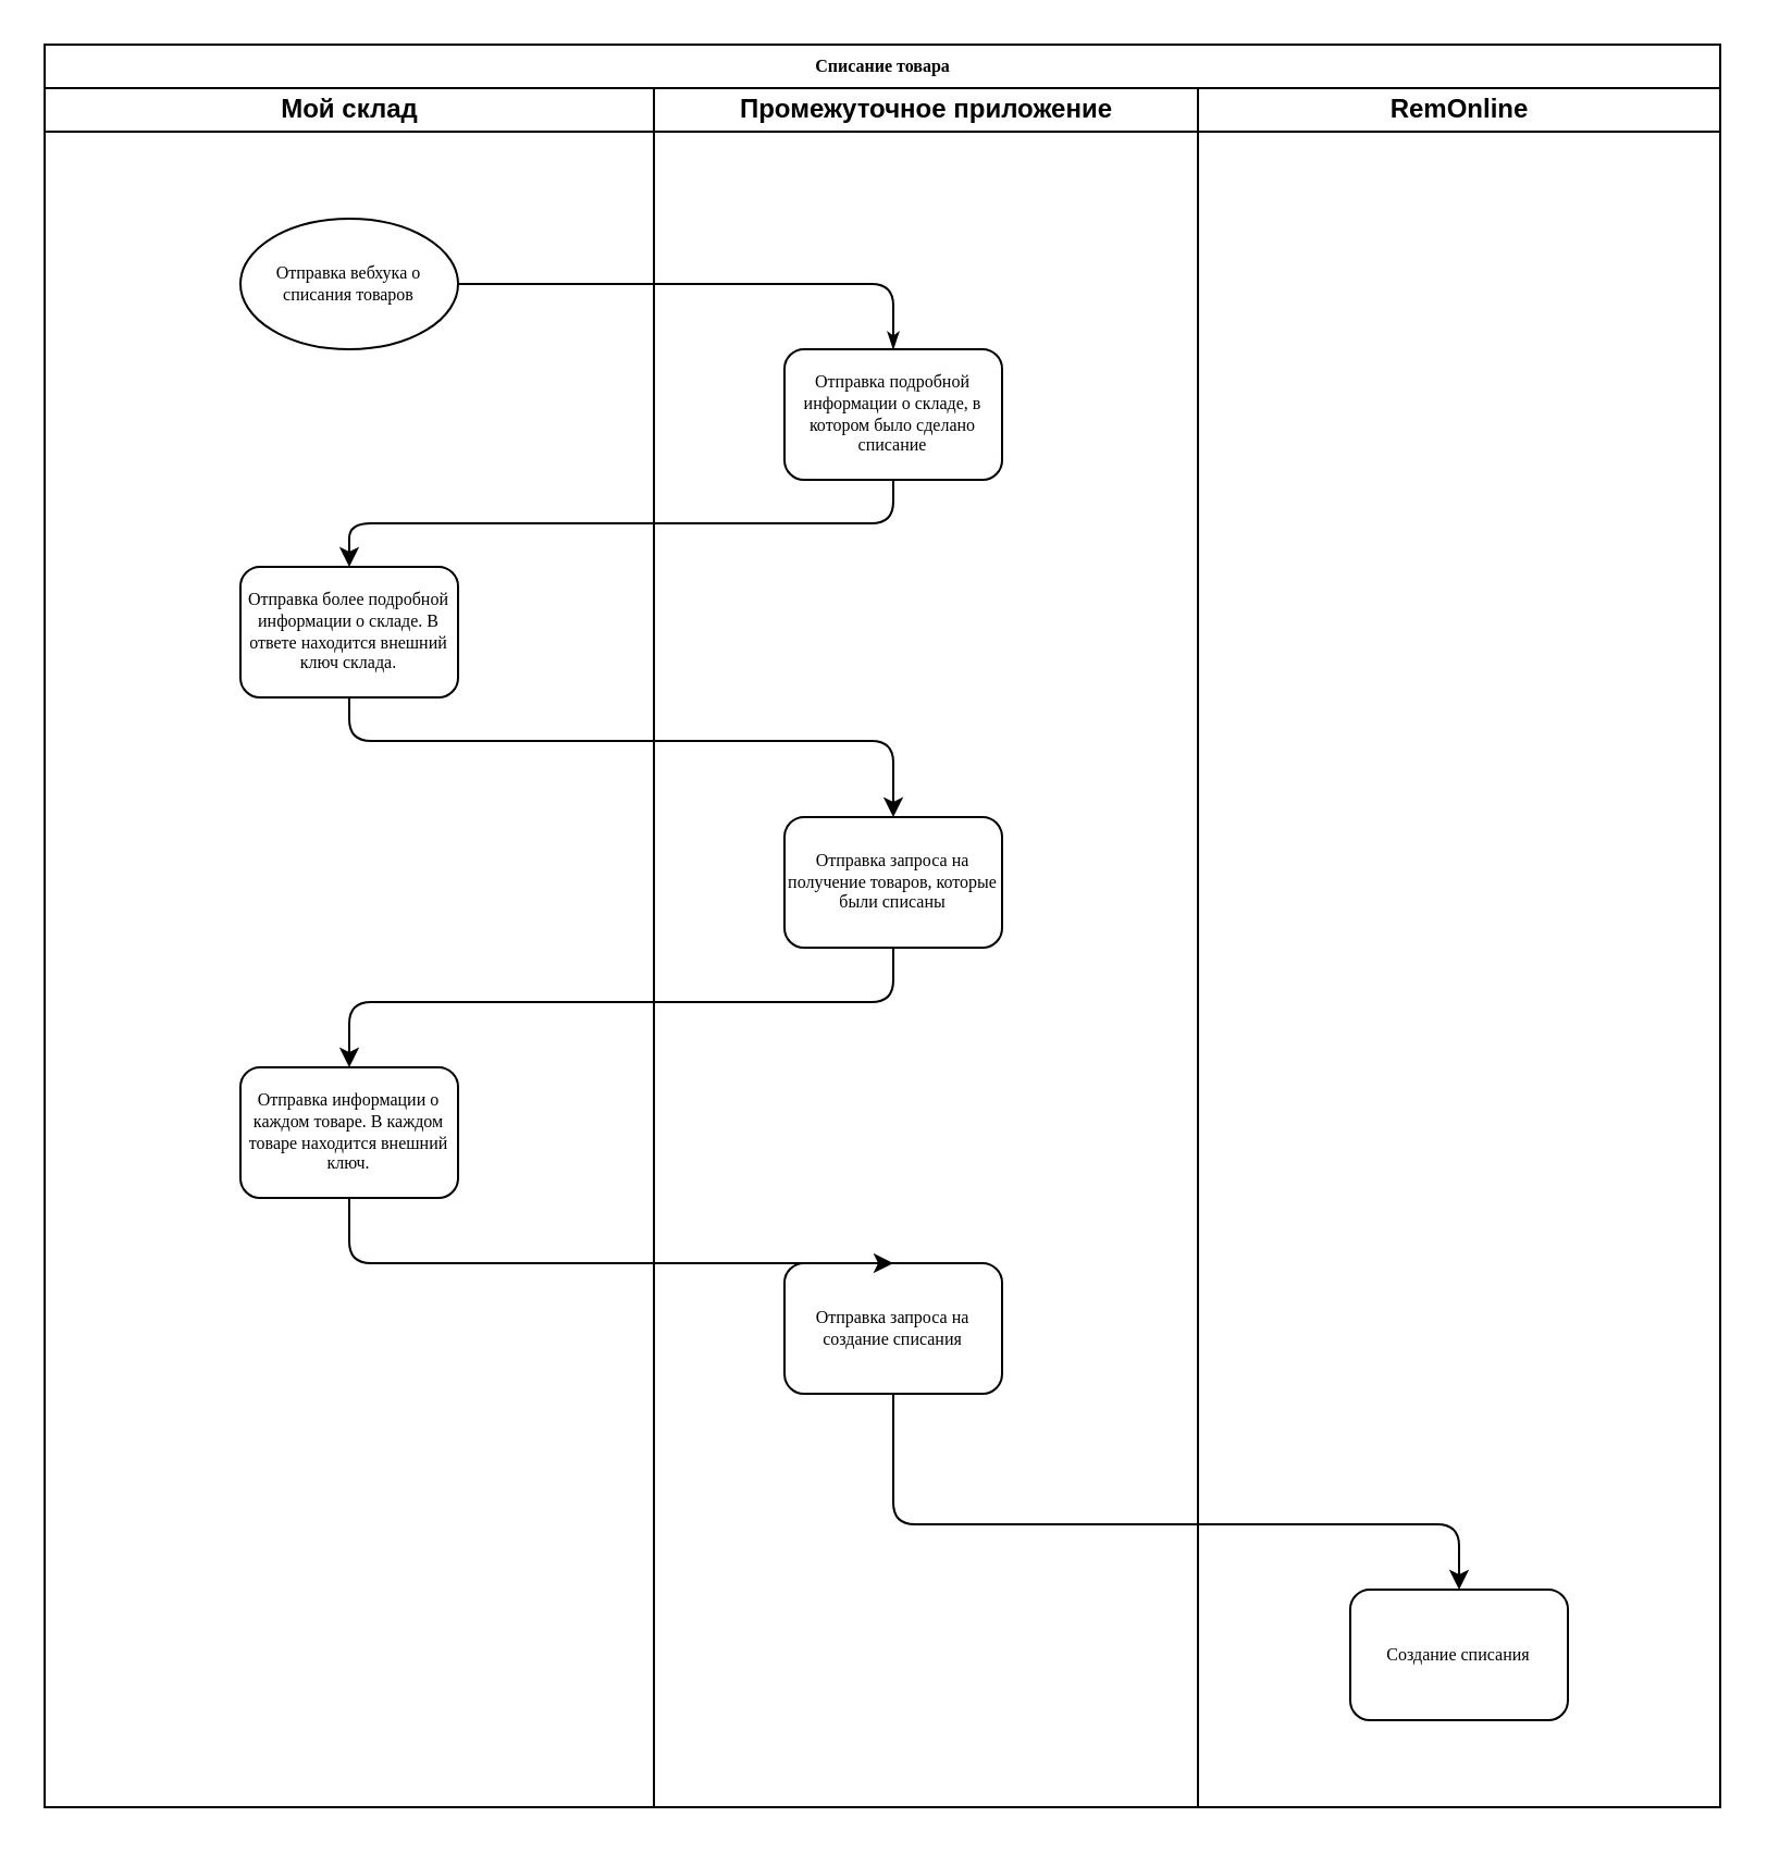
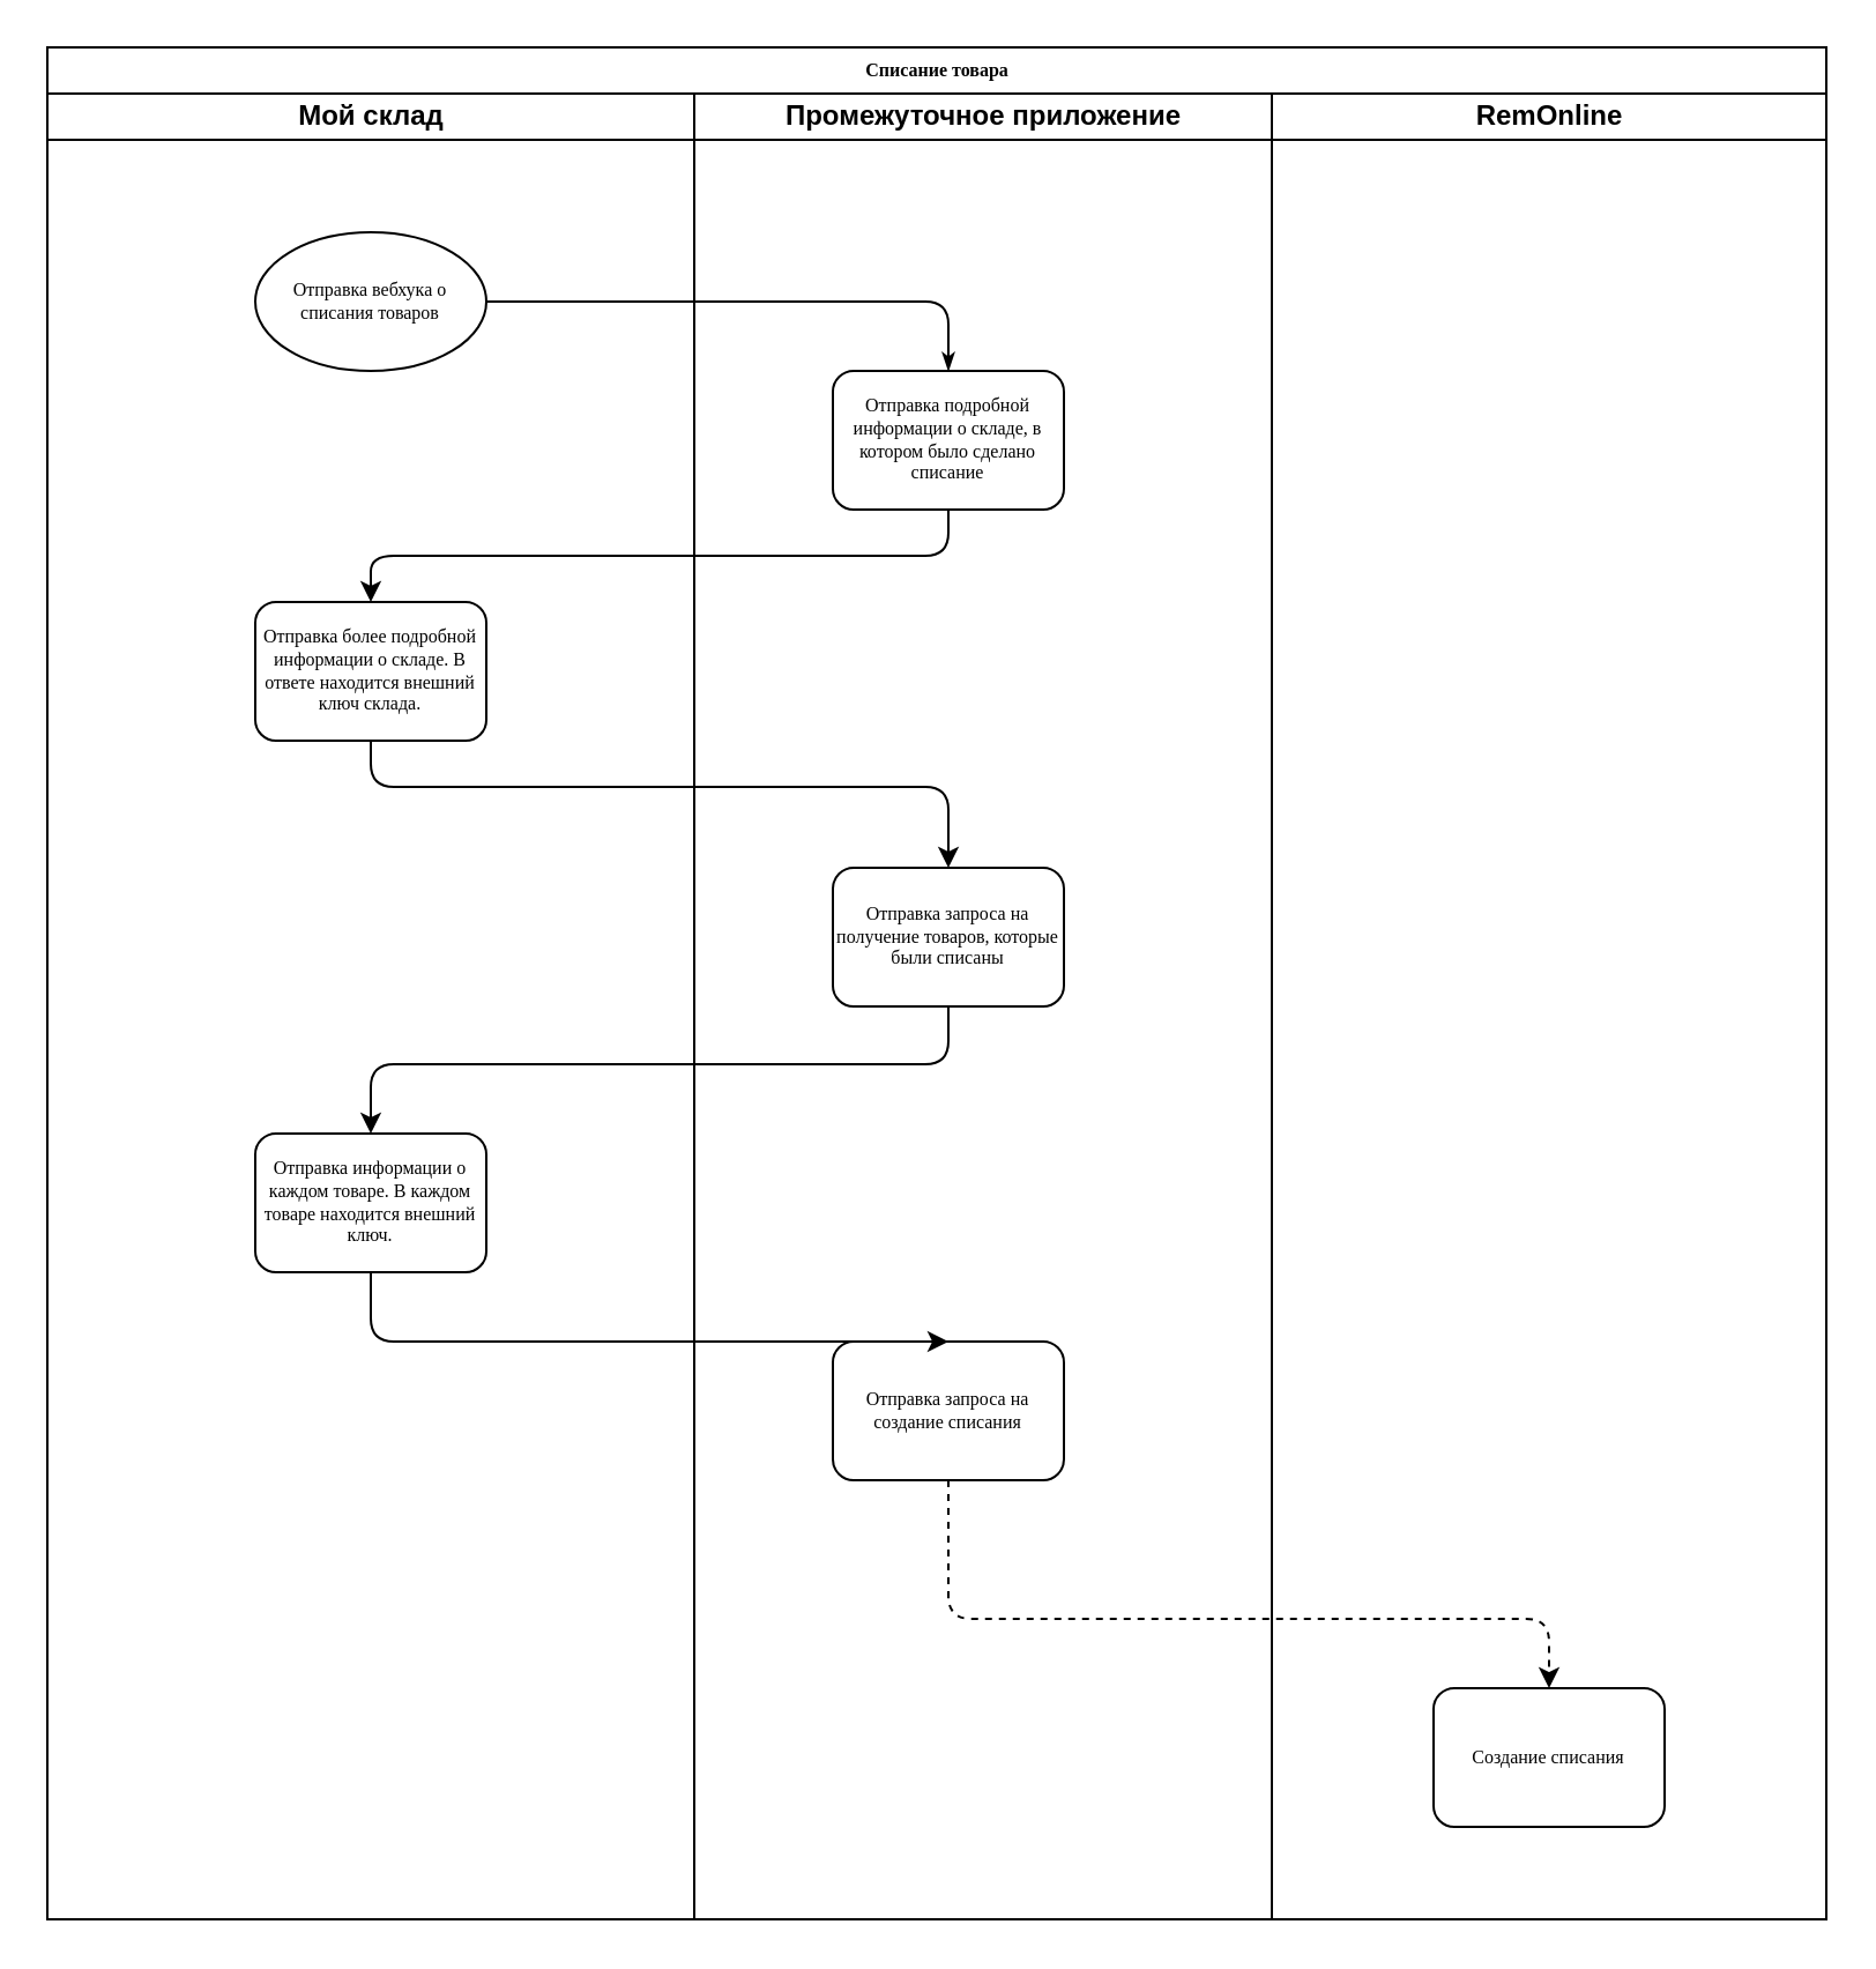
- <mxCell id="18" value="" style="endArrow=classic;html=1;rounded=1;exitX=0.5;exitY=1;exitDx=0;exitDy=0;entryX=0.5;entryY=0;entryDx=0;entryDy=0;edgeStyle=orthogonalEdgeStyle;curved=0;" edge="1" parent="2" source="11" target="13"><mxGeometry width="50" height="50" relative="1" as="geometry"><mxPoint x="730" y="590" as="sourcePoint" /><mxPoint x="780" y="540" as="targetPoint" /><Array as="points"><mxPoint x="390" y="680" /><mxPoint x="650" y="680" /></Array></mxGeometry></mxCell>
+ <mxCell id="18" value="" style="endArrow=classic;html=1;rounded=1;exitX=0.5;exitY=1;exitDx=0;exitDy=0;entryX=0.5;entryY=0;entryDx=0;entryDy=0;edgeStyle=orthogonalEdgeStyle;curved=0;dashed=1;" edge="1" parent="2" source="11" target="13"><mxGeometry width="50" height="50" relative="1" as="geometry"><mxPoint x="730" y="590" as="sourcePoint" /><mxPoint x="780" y="540" as="targetPoint" /><Array as="points"><mxPoint x="390" y="680" /><mxPoint x="650" y="680" /></Array></mxGeometry></mxCell>
